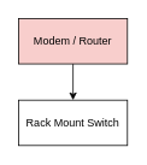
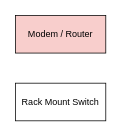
- <mxCell id="2" value="" style="edgeStyle=orthogonalEdgeStyle;rounded=0;orthogonalLoop=1;jettySize=auto;html=1;" edge="1" parent="1" source="3" target="4"><mxGeometry relative="1" as="geometry" /></mxCell>
